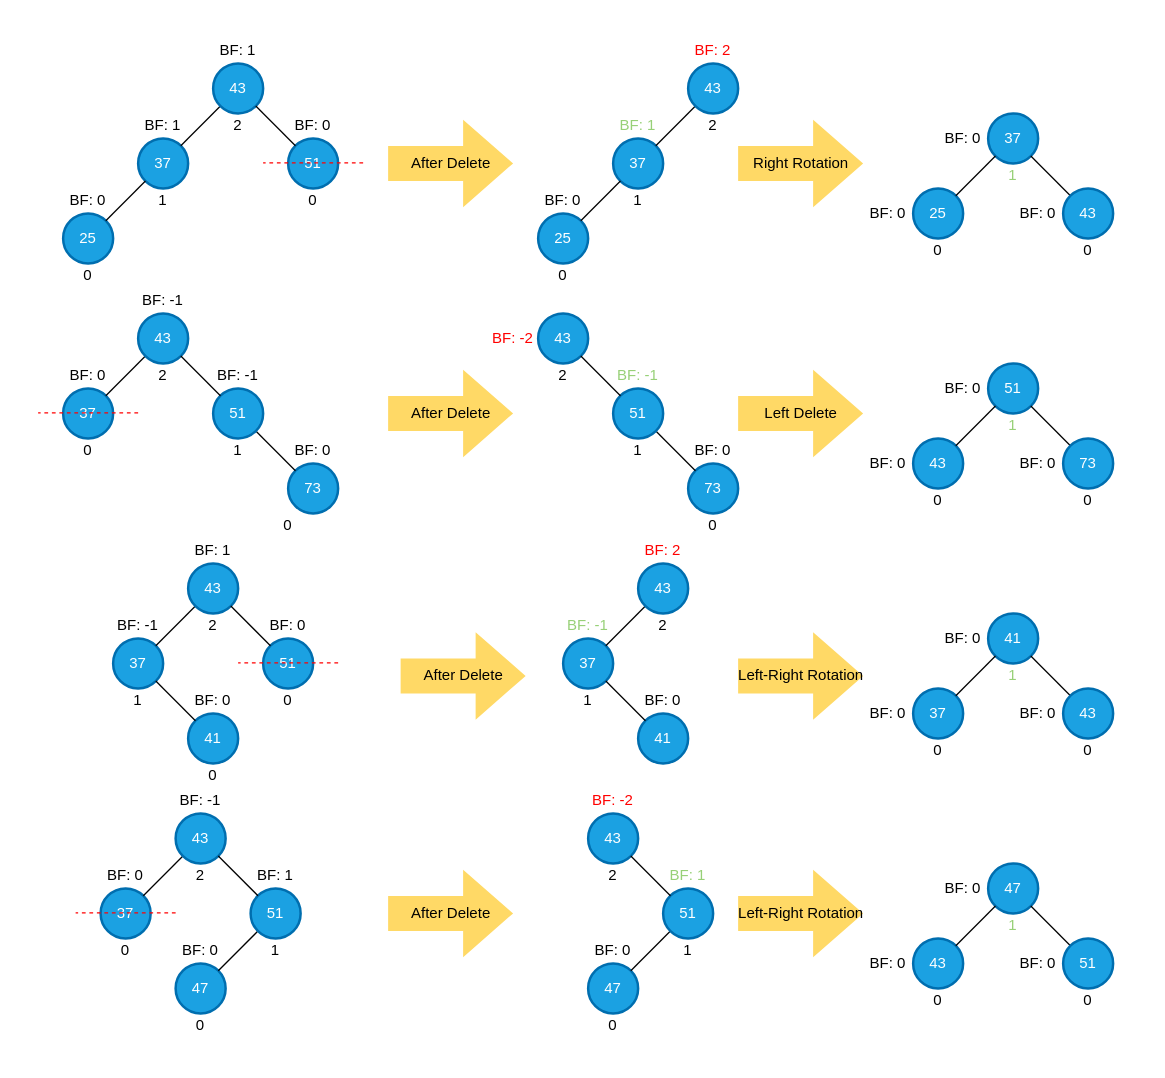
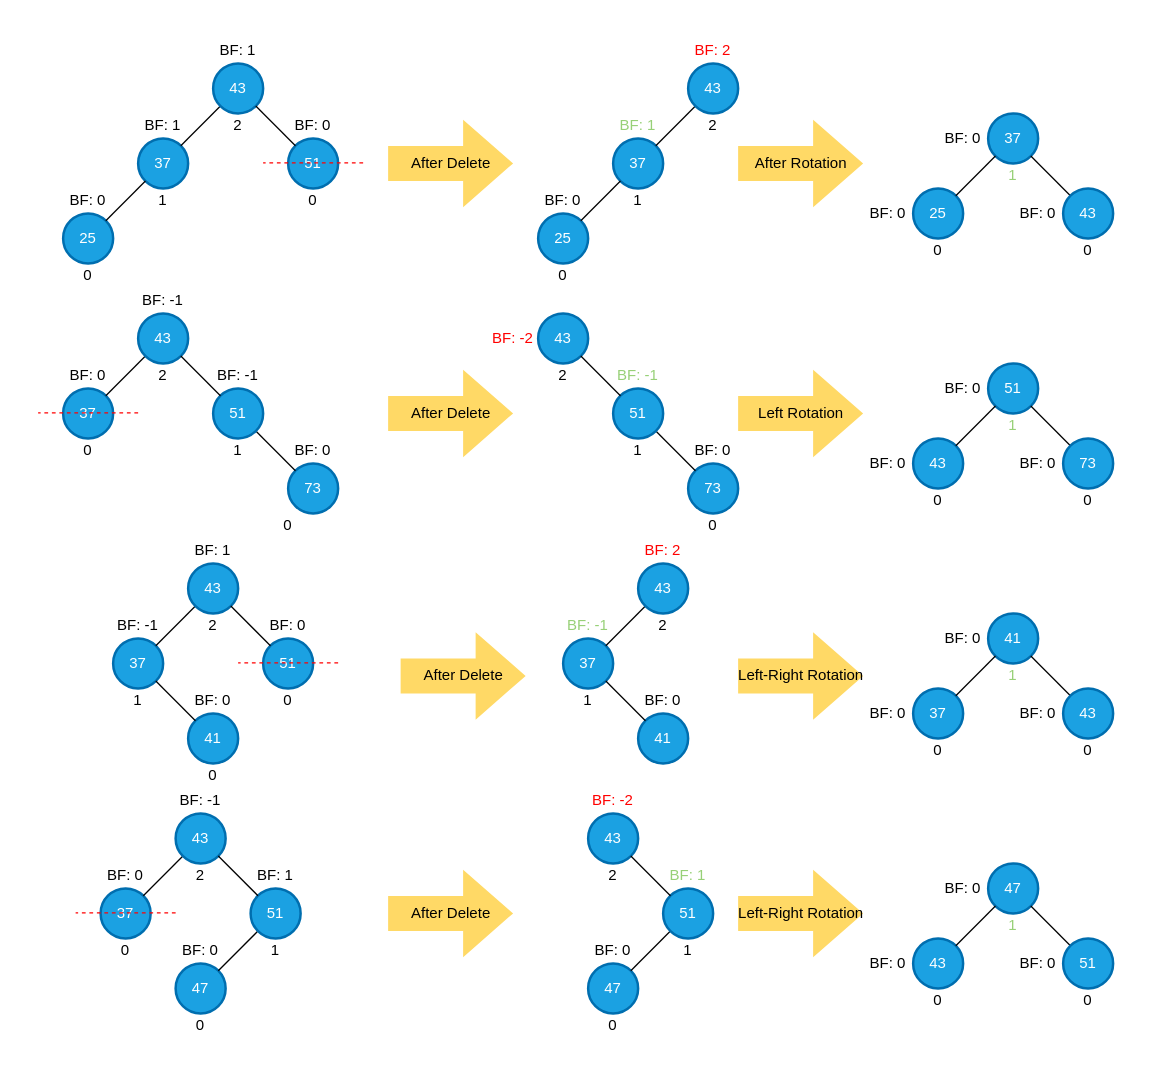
- <mxCell id="126" value="&lt;font color=&quot;#000000&quot;&gt;Right Rotation&lt;/font&gt;" style="html=1;shadow=0;dashed=0;align=center;verticalAlign=middle;shape=mxgraph.arrows2.arrow;dy=0.6;dx=40;notch=0;strokeColor=none;fillColor=#FFD966;" vertex="1" parent="1"><mxGeometry x="590" y="95" width="100" height="70" as="geometry" /></mxCell>
+ <mxCell id="126" value="&lt;font color=&quot;#000000&quot;&gt;After Rotation&lt;/font&gt;" style="html=1;shadow=0;dashed=0;align=center;verticalAlign=middle;shape=mxgraph.arrows2.arrow;dy=0.6;dx=40;notch=0;strokeColor=none;fillColor=#FFD966;" vertex="1" parent="1"><mxGeometry x="590" y="95" width="100" height="70" as="geometry" /></mxCell>
- <mxCell id="114" value="&lt;font color=&quot;#000000&quot;&gt;Left Delete&lt;/font&gt;" style="html=1;shadow=0;dashed=0;align=center;verticalAlign=middle;shape=mxgraph.arrows2.arrow;dy=0.6;dx=40;notch=0;strokeColor=none;fillColor=#FFD966;" vertex="1" parent="1"><mxGeometry x="590" y="295" width="100" height="70" as="geometry" /></mxCell>
+ <mxCell id="114" value="&lt;font color=&quot;#000000&quot;&gt;Left Rotation&lt;/font&gt;" style="html=1;shadow=0;dashed=0;align=center;verticalAlign=middle;shape=mxgraph.arrows2.arrow;dy=0.6;dx=40;notch=0;strokeColor=none;fillColor=#FFD966;" vertex="1" parent="1"><mxGeometry x="590" y="295" width="100" height="70" as="geometry" /></mxCell>
